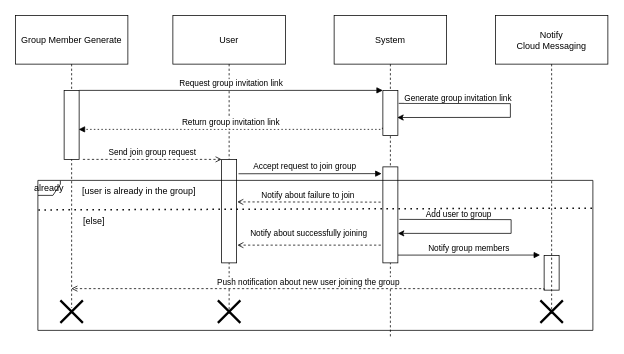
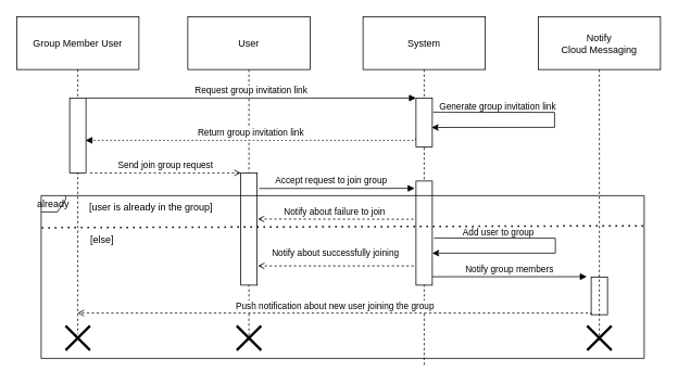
- <mxCell id="9" value="Group Member Generate" style="shape=umlLifeline;perimeter=lifelinePerimeter;whiteSpace=wrap;container=1;dropTarget=0;collapsible=0;recursiveResize=0;outlineConnect=0;portConstraint=eastwest;newEdgeStyle={&quot;edgeStyle&quot;:&quot;elbowEdgeStyle&quot;,&quot;elbow&quot;:&quot;vertical&quot;,&quot;curved&quot;:0,&quot;rounded&quot;:0};size=65;" parent="1" vertex="1"><mxGeometry x="20" width="150" height="390" as="geometry" y="20" /></mxCell>
+ <mxCell id="9" value="Group Member User" style="shape=umlLifeline;perimeter=lifelinePerimeter;whiteSpace=wrap;container=1;dropTarget=0;collapsible=0;recursiveResize=0;outlineConnect=0;portConstraint=eastwest;newEdgeStyle={&quot;edgeStyle&quot;:&quot;elbowEdgeStyle&quot;,&quot;elbow&quot;:&quot;vertical&quot;,&quot;curved&quot;:0,&quot;rounded&quot;:0};size=65;" parent="1" vertex="1"><mxGeometry x="20" width="150" height="390" as="geometry" y="20" /></mxCell>
